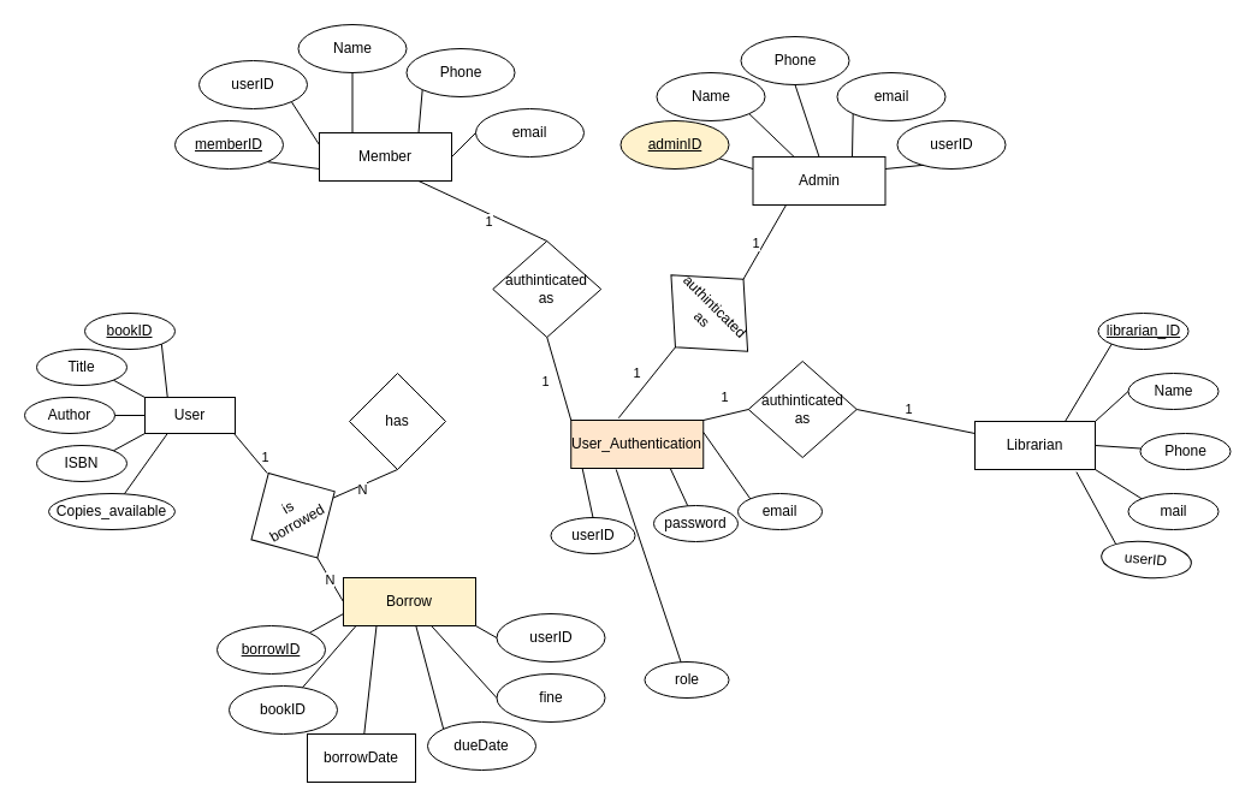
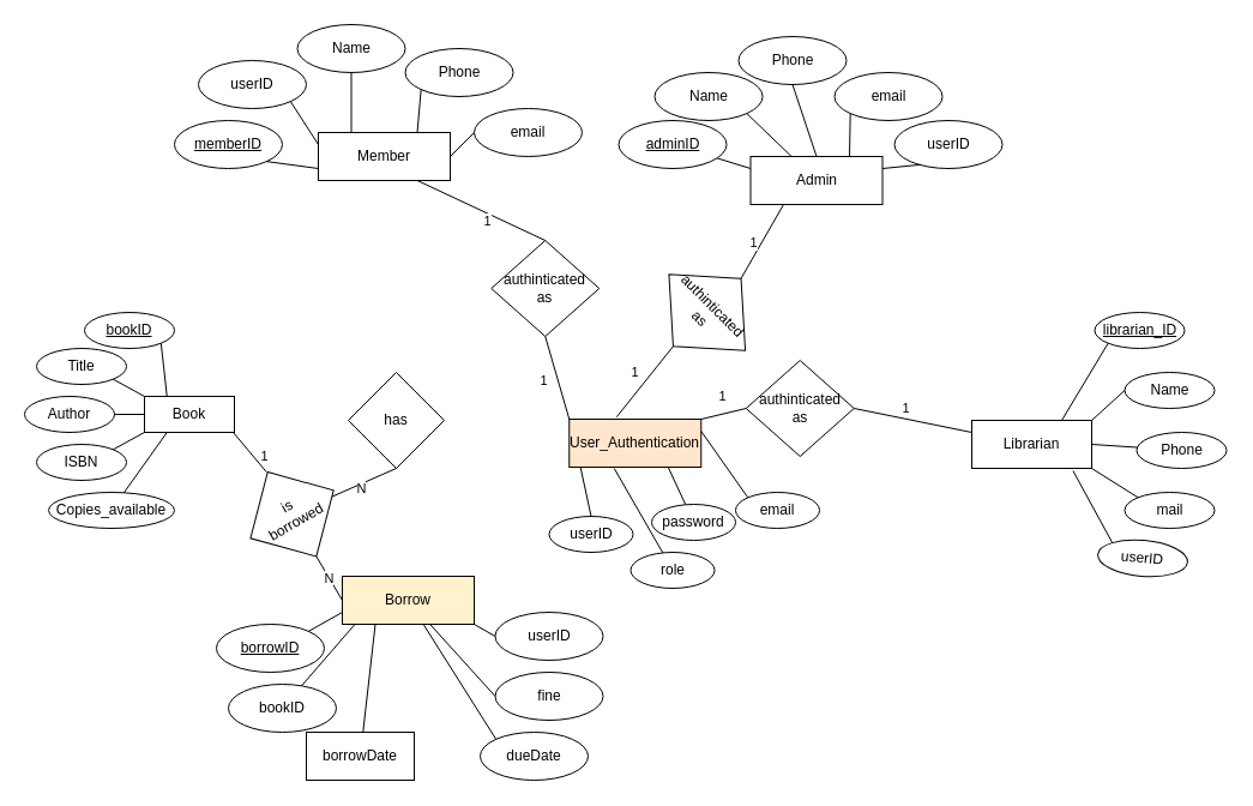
- <mxCell id="34" value="&lt;u&gt;adminID&lt;/u&gt;" style="ellipse;whiteSpace=wrap;html=1;rotation=0;fillColor=#fff2cc;" vertex="1" parent="1"><mxGeometry x="515.5" y="100" width="90" height="40" as="geometry" /></mxCell>
+ <mxCell id="34" value="&lt;u&gt;adminID&lt;/u&gt;" style="ellipse;whiteSpace=wrap;html=1;rotation=0;" vertex="1" parent="1"><mxGeometry x="515.5" y="100" width="90" height="40" as="geometry" /></mxCell>
- <mxCell id="2" value="User" style="rounded=0;whiteSpace=wrap;html=1;" vertex="1" parent="1"><mxGeometry x="120" y="330" width="75" height="30" as="geometry" /></mxCell>
+ <mxCell id="2" value="Book" style="rounded=0;whiteSpace=wrap;html=1;" vertex="1" parent="1"><mxGeometry x="120" y="330" width="75" height="30" as="geometry" /></mxCell>
- <mxCell id="15" value="role" style="ellipse;whiteSpace=wrap;html=1;" vertex="1" parent="1"><mxGeometry x="535.5" y="550" width="70" height="30" as="geometry" /></mxCell>
+ <mxCell id="15" value="role" style="ellipse;whiteSpace=wrap;html=1;" vertex="1" parent="1"><mxGeometry x="525.5" y="460" width="70" height="30" as="geometry" /></mxCell>
- <mxCell id="27" value="dueDate" style="ellipse;whiteSpace=wrap;html=1;" vertex="1" parent="1"><mxGeometry x="355" y="600" width="90" height="40" as="geometry" /></mxCell>
+ <mxCell id="27" value="dueDate" style="ellipse;whiteSpace=wrap;html=1;" vertex="1" parent="1"><mxGeometry x="400" y="610" width="90" height="40" as="geometry" /></mxCell>
